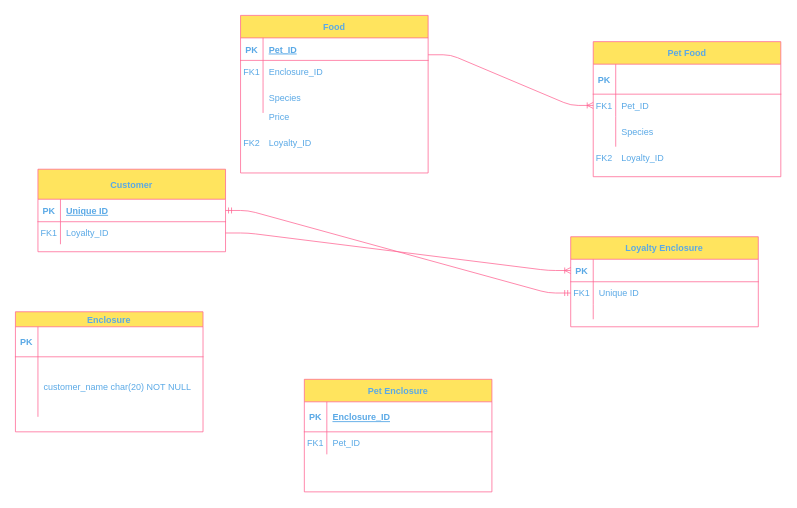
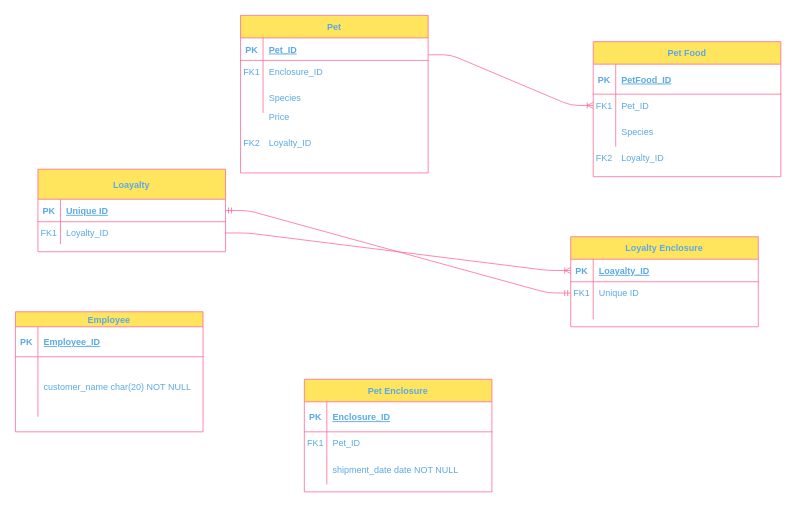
- <mxCell id="54" value="Food" style="shape=table;startSize=30;container=1;collapsible=1;childLayout=tableLayout;fixedRows=1;rowLines=0;fontStyle=1;align=center;resizeLast=1;fillColor=#FFE45E;strokeColor=#FF6392;fontColor=#5AA9E6;" parent="1" vertex="1"><mxGeometry x="320" y="20" width="250" height="210" as="geometry" /></mxCell>
+ <mxCell id="54" value="Pet" style="shape=table;startSize=30;container=1;collapsible=1;childLayout=tableLayout;fixedRows=1;rowLines=0;fontStyle=1;align=center;resizeLast=1;fillColor=#FFE45E;strokeColor=#FF6392;fontColor=#5AA9E6;" parent="1" vertex="1"><mxGeometry x="320" y="20" width="250" height="210" as="geometry" /></mxCell>
+ <mxCell id="6" value="PetFood_ID" style="shape=partialRectangle;overflow=hidden;connectable=0;fillColor=none;top=0;left=0;bottom=0;right=0;align=left;spacingLeft=6;fontStyle=5;strokeColor=#FF6392;fontColor=#5AA9E6;" parent="4" vertex="1"><mxGeometry x="30" width="220" height="40" as="geometry" /></mxCell>
- <mxCell id="43" value="Customer" style="shape=table;startSize=40;container=1;collapsible=1;childLayout=tableLayout;fixedRows=1;rowLines=0;fontStyle=1;align=center;resizeLast=1;fillColor=#FFE45E;strokeColor=#FF6392;fontColor=#5AA9E6;" parent="1" vertex="1"><mxGeometry x="50" y="225" width="250" height="110" as="geometry" /></mxCell>
+ <mxCell id="43" value="Loayalty" style="shape=table;startSize=40;container=1;collapsible=1;childLayout=tableLayout;fixedRows=1;rowLines=0;fontStyle=1;align=center;resizeLast=1;fillColor=#FFE45E;strokeColor=#FF6392;fontColor=#5AA9E6;" parent="1" vertex="1"><mxGeometry x="50" y="225" width="250" height="110" as="geometry" /></mxCell>
+ <mxCell id="16" value="Loayalty_ID" style="shape=partialRectangle;overflow=hidden;connectable=0;fillColor=none;top=0;left=0;bottom=0;right=0;align=left;spacingLeft=6;fontStyle=5;strokeColor=#FF6392;fontColor=#5AA9E6;" vertex="1" parent="14"><mxGeometry x="30" width="220" height="30" as="geometry" /></mxCell>
- <mxCell id="33" value="Enclosure" style="shape=table;startSize=20;container=1;collapsible=1;childLayout=tableLayout;fixedRows=1;rowLines=0;fontStyle=1;align=center;resizeLast=1;fillColor=#FFE45E;strokeColor=#FF6392;fontColor=#5AA9E6;" vertex="1" parent="1"><mxGeometry x="20" y="415" width="250" height="160" as="geometry" /></mxCell>
+ <mxCell id="33" value="Employee" style="shape=table;startSize=20;container=1;collapsible=1;childLayout=tableLayout;fixedRows=1;rowLines=0;fontStyle=1;align=center;resizeLast=1;fillColor=#FFE45E;strokeColor=#FF6392;fontColor=#5AA9E6;" vertex="1" parent="1"><mxGeometry x="20" y="415" width="250" height="160" as="geometry" /></mxCell>
+ <mxCell id="36" value="Employee_ID" style="shape=partialRectangle;overflow=hidden;connectable=0;fillColor=none;top=0;left=0;bottom=0;right=0;align=left;spacingLeft=6;fontStyle=5;strokeColor=#FF6392;fontColor=#5AA9E6;" vertex="1" parent="34"><mxGeometry x="30" width="220" height="40" as="geometry" /></mxCell>
+ <mxCell id="32" value="shipment_date date NOT NULL" style="shape=partialRectangle;overflow=hidden;connectable=0;fillColor=none;top=0;left=0;bottom=0;right=0;align=left;spacingLeft=6;strokeColor=#FF6392;fontColor=#5AA9E6;" vertex="1" parent="30"><mxGeometry x="30" width="220" height="40" as="geometry" /></mxCell>
